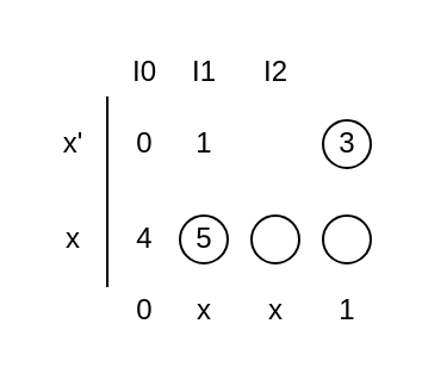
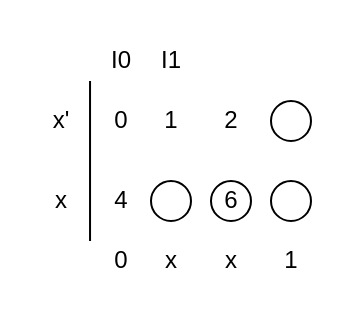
- <mxCell id="9" value="I2" style="text;html=1;align=center;verticalAlign=middle;resizable=0;points=[];autosize=1;" parent="1" vertex="1"><mxGeometry x="100" y="20" width="30" height="20" as="geometry" /></mxCell>
+ <mxCell id="13" value="2" style="text;html=1;align=center;verticalAlign=middle;resizable=0;points=[];autosize=1;" parent="1" vertex="1"><mxGeometry x="105" y="50" width="20" height="20" as="geometry" /></mxCell>
- <mxCell id="14" value="3" style="text;html=1;align=center;verticalAlign=middle;resizable=0;points=[];autosize=1;" parent="1" vertex="1"><mxGeometry x="135" y="50" width="20" height="20" as="geometry" /></mxCell>
- <mxCell id="22" value="5" style="text;html=1;align=center;verticalAlign=middle;resizable=0;points=[];autosize=1;" parent="1" vertex="1"><mxGeometry x="75" y="90" width="20" height="20" as="geometry" /></mxCell>
+ <mxCell id="16" value="6" style="text;html=1;align=center;verticalAlign=middle;resizable=0;points=[];autosize=1;" parent="1" vertex="1"><mxGeometry x="105" y="90" width="20" height="20" as="geometry" /></mxCell>
